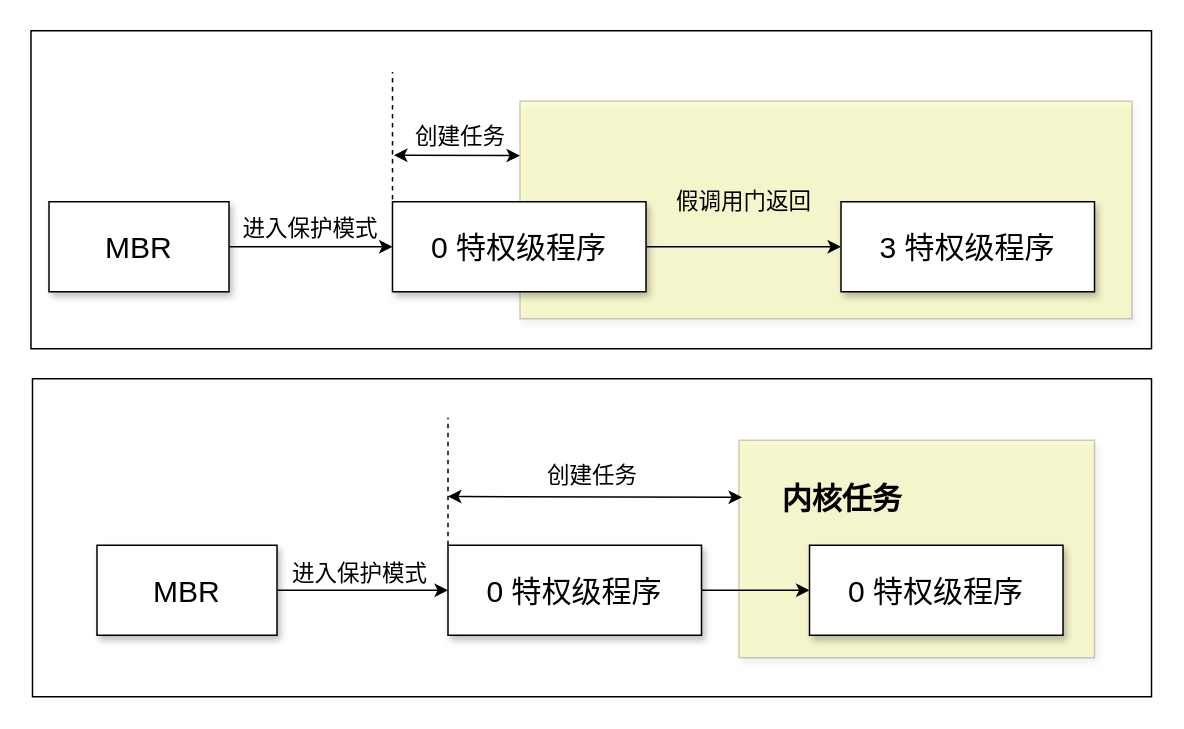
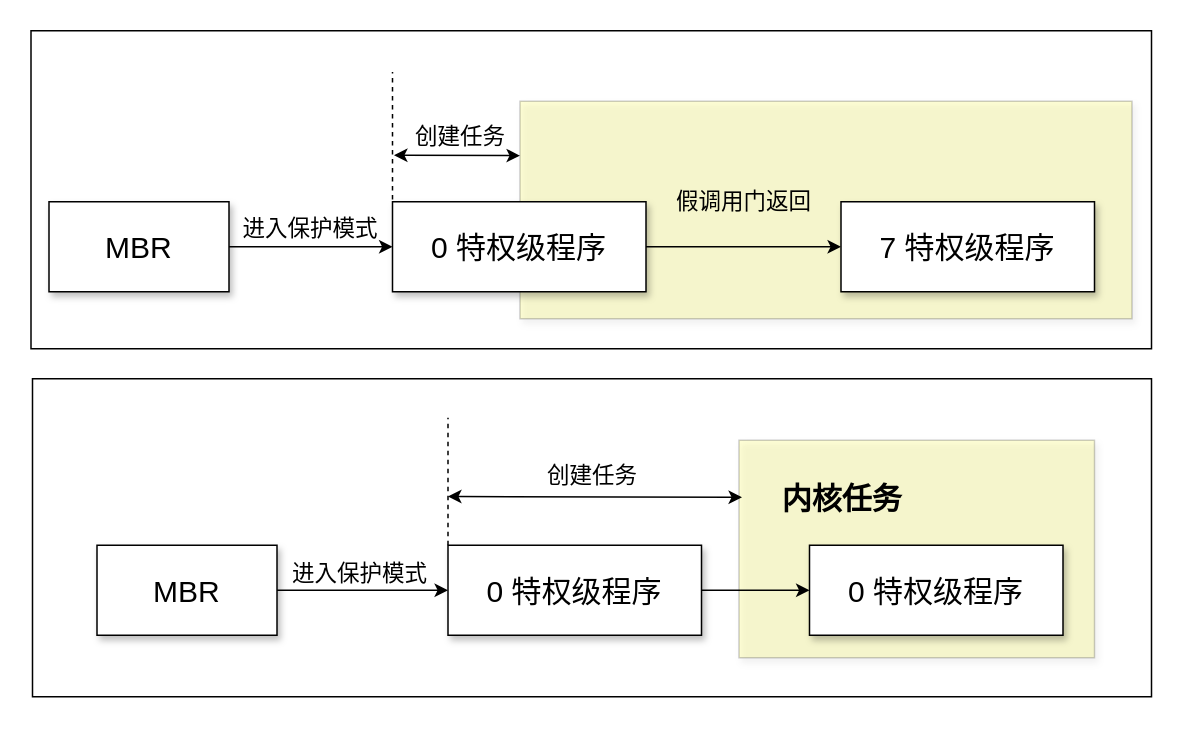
- <mxCell id="9" value="&lt;span style=&quot;font-size: 20px&quot;&gt;3 特权级程序&lt;/span&gt;" style="rounded=0;whiteSpace=wrap;html=1;shadow=1;" vertex="1" parent="1"><mxGeometry x="560" y="134" width="169" height="60" as="geometry" /></mxCell>
+ <mxCell id="9" value="&lt;span style=&quot;font-size: 20px&quot;&gt;7 特权级程序&lt;/span&gt;" style="rounded=0;whiteSpace=wrap;html=1;shadow=1;" vertex="1" parent="1"><mxGeometry x="560" y="134" width="169" height="60" as="geometry" /></mxCell>
